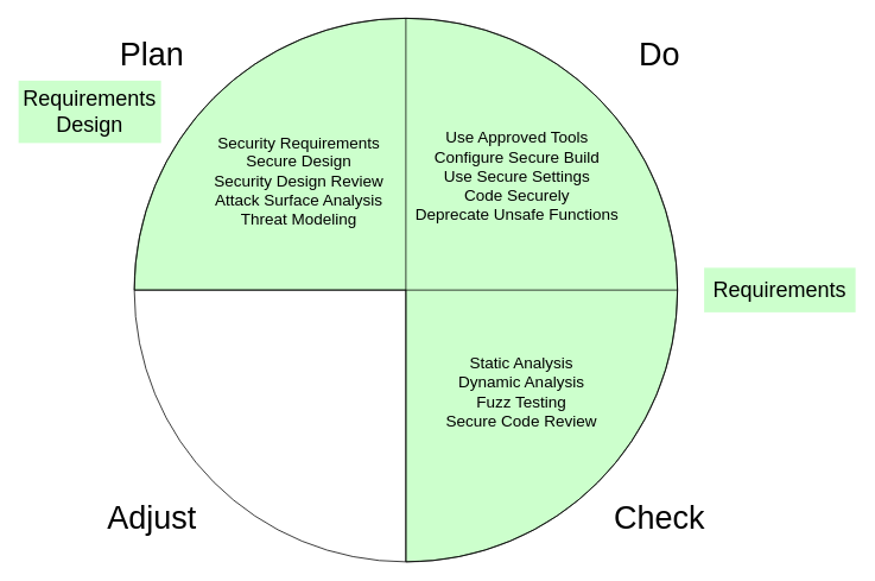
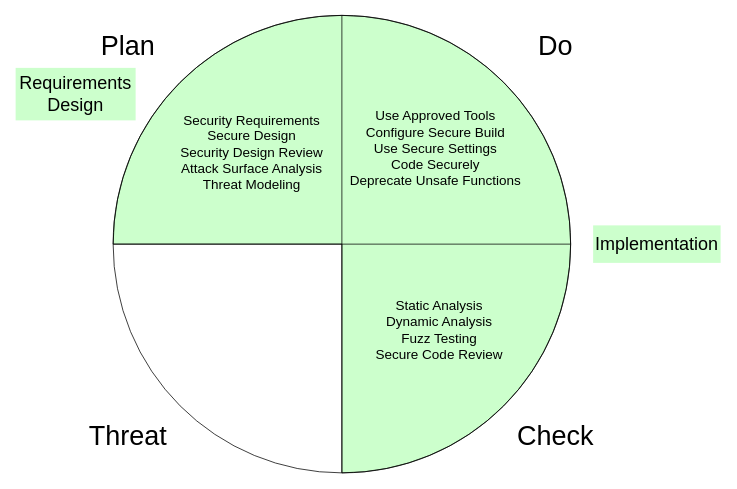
- <mxCell id="9" value="&lt;font style=&quot;font-size: 24px&quot;&gt;Requirements&lt;br&gt;&lt;/font&gt;" style="text;html=1;strokeColor=none;fillColor=#CCFFCC;align=center;verticalAlign=middle;whiteSpace=wrap;rounded=0;" parent="1" vertex="1"><mxGeometry x="790" y="300" width="170" height="50" as="geometry" /></mxCell>
+ <mxCell id="9" value="&lt;font style=&quot;font-size: 24px&quot;&gt;Implementation&lt;br&gt;&lt;/font&gt;" style="text;html=1;strokeColor=none;fillColor=#CCFFCC;align=center;verticalAlign=middle;whiteSpace=wrap;rounded=0;" parent="1" vertex="1"><mxGeometry x="790" y="300" width="170" height="50" as="geometry" /></mxCell>
- <mxCell id="7" value="&lt;font style=&quot;font-size: 36px&quot;&gt;Adjust&lt;/font&gt;" style="text;html=1;strokeColor=none;fillColor=none;align=center;verticalAlign=middle;whiteSpace=wrap;rounded=0;" parent="1" vertex="1"><mxGeometry x="100" y="560" width="140" height="40" as="geometry" /></mxCell>
+ <mxCell id="7" value="&lt;font style=&quot;font-size: 36px&quot;&gt;Threat&lt;/font&gt;" style="text;html=1;strokeColor=none;fillColor=none;align=center;verticalAlign=middle;whiteSpace=wrap;rounded=0;" parent="1" vertex="1"><mxGeometry x="100" y="560" width="140" height="40" as="geometry" /></mxCell>
